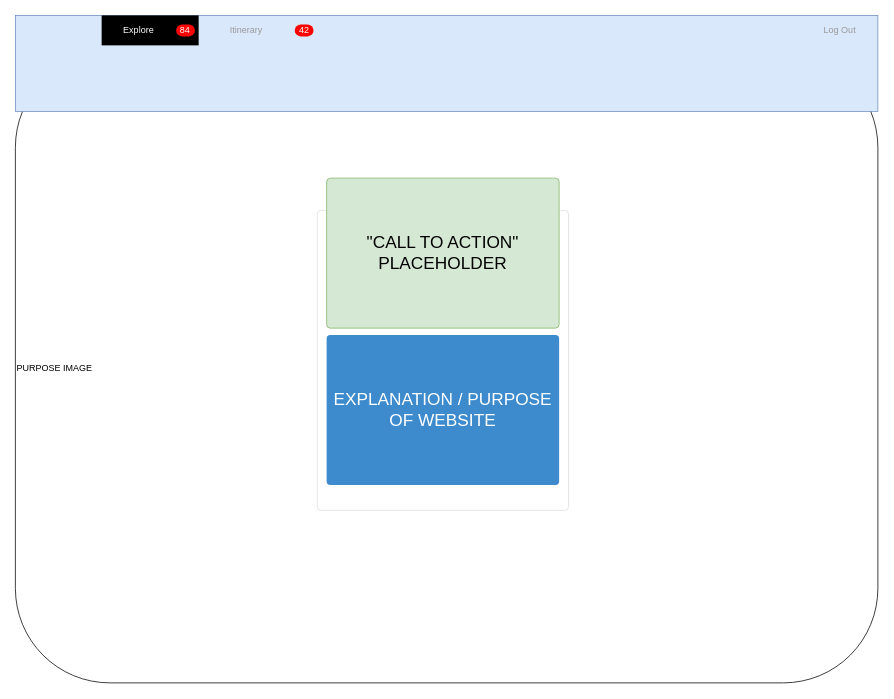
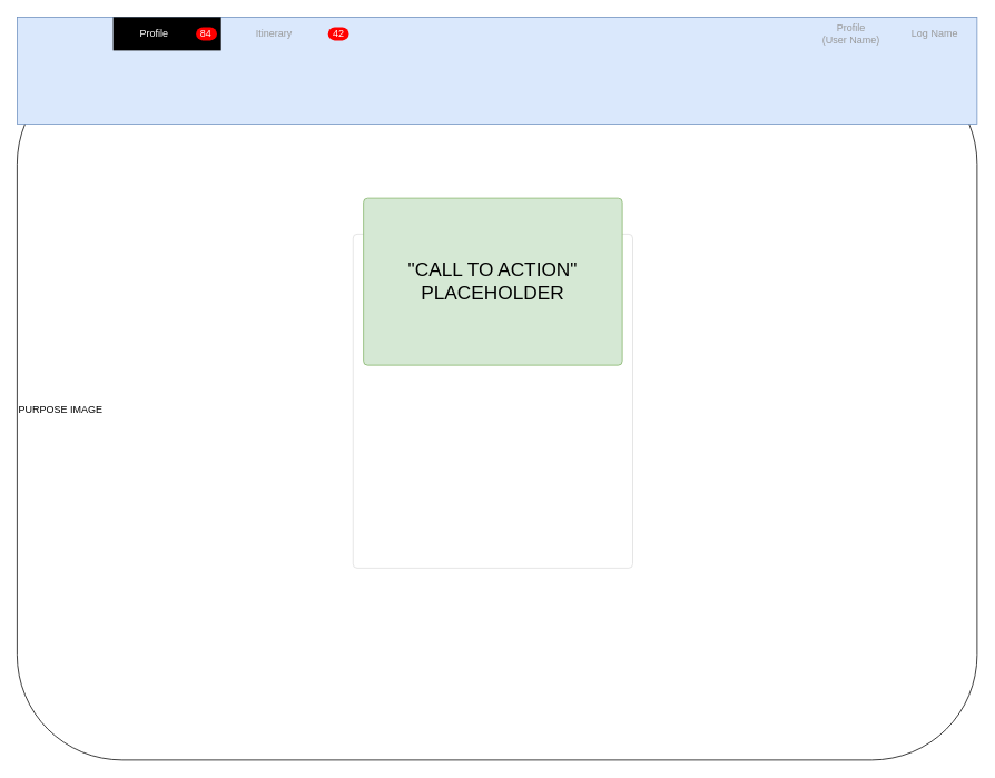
- <mxCell id="4" value="Explore" style="html=1;shadow=0;dashed=0;shape=mxgraph.bootstrap.rect;fillColor=#000000;strokeColor=none;fontColor=#ffffff;spacingRight=30;whiteSpace=wrap;" parent="3" vertex="1"><mxGeometry x="115" width="129.375" height="40" as="geometry" /></mxCell>
+ <mxCell id="4" value="Profile" style="html=1;shadow=0;dashed=0;shape=mxgraph.bootstrap.rect;fillColor=#000000;strokeColor=none;fontColor=#ffffff;spacingRight=30;whiteSpace=wrap;" parent="3" vertex="1"><mxGeometry x="115" width="129.375" height="40" as="geometry" /></mxCell>
+ <mxCell id="8" value="Profile&lt;br&gt;(User Name)" style="html=1;shadow=0;dashed=0;fillColor=none;strokeColor=none;shape=mxgraph.bootstrap.rect;fontColor=#999999;whiteSpace=wrap;" parent="3" vertex="1"><mxGeometry x="948.75" width="100.625" height="40" as="geometry" /></mxCell>
- <mxCell id="9" value="Log Out" style="html=1;shadow=0;dashed=0;fillColor=none;strokeColor=none;shape=mxgraph.bootstrap.rect;fontColor=#999999;whiteSpace=wrap;" parent="3" vertex="1"><mxGeometry x="1049.375" width="100.625" height="40" as="geometry" /></mxCell>
+ <mxCell id="9" value="Log Name" style="html=1;shadow=0;dashed=0;fillColor=none;strokeColor=none;shape=mxgraph.bootstrap.rect;fontColor=#999999;whiteSpace=wrap;" parent="3" vertex="1"><mxGeometry x="1049.375" width="100.625" height="40" as="geometry" /></mxCell>
- <mxCell id="12" value="&lt;font style=&quot;font-size: 23px&quot;&gt;EXPLANATION / PURPOSE OF WEBSITE&lt;br&gt;&lt;/font&gt;" style="html=1;shadow=0;dashed=0;shape=mxgraph.bootstrap.rrect;align=center;rSize=5;strokeColor=none;fillColor=#3D8BCD;fontColor=#ffffff;fontSize=16;whiteSpace=wrap;rounded=0;" parent="11" vertex="1"><mxGeometry x="12.5" y="166" width="310" height="200" as="geometry" /></mxCell>
